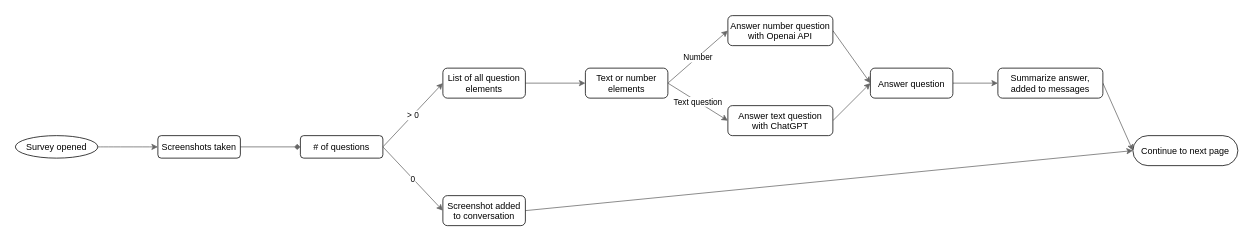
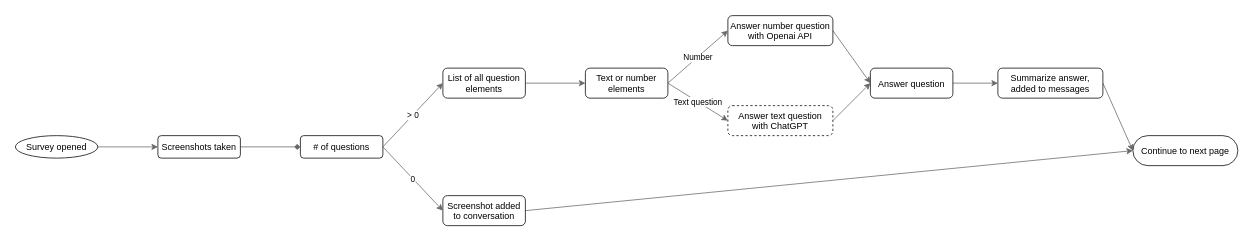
- <mxCell id="21" value="Answer text question &#10;with ChatGPT" style="rounded=1;" vertex="1" parent="1"><mxGeometry x="970" y="140" width="140" height="40" as="geometry" /></mxCell>
+ <mxCell id="21" value="Answer text question &#10;with ChatGPT" style="rounded=1;dashed=1;" vertex="1" parent="1"><mxGeometry x="970" y="140" width="140" height="40" as="geometry" /></mxCell>
